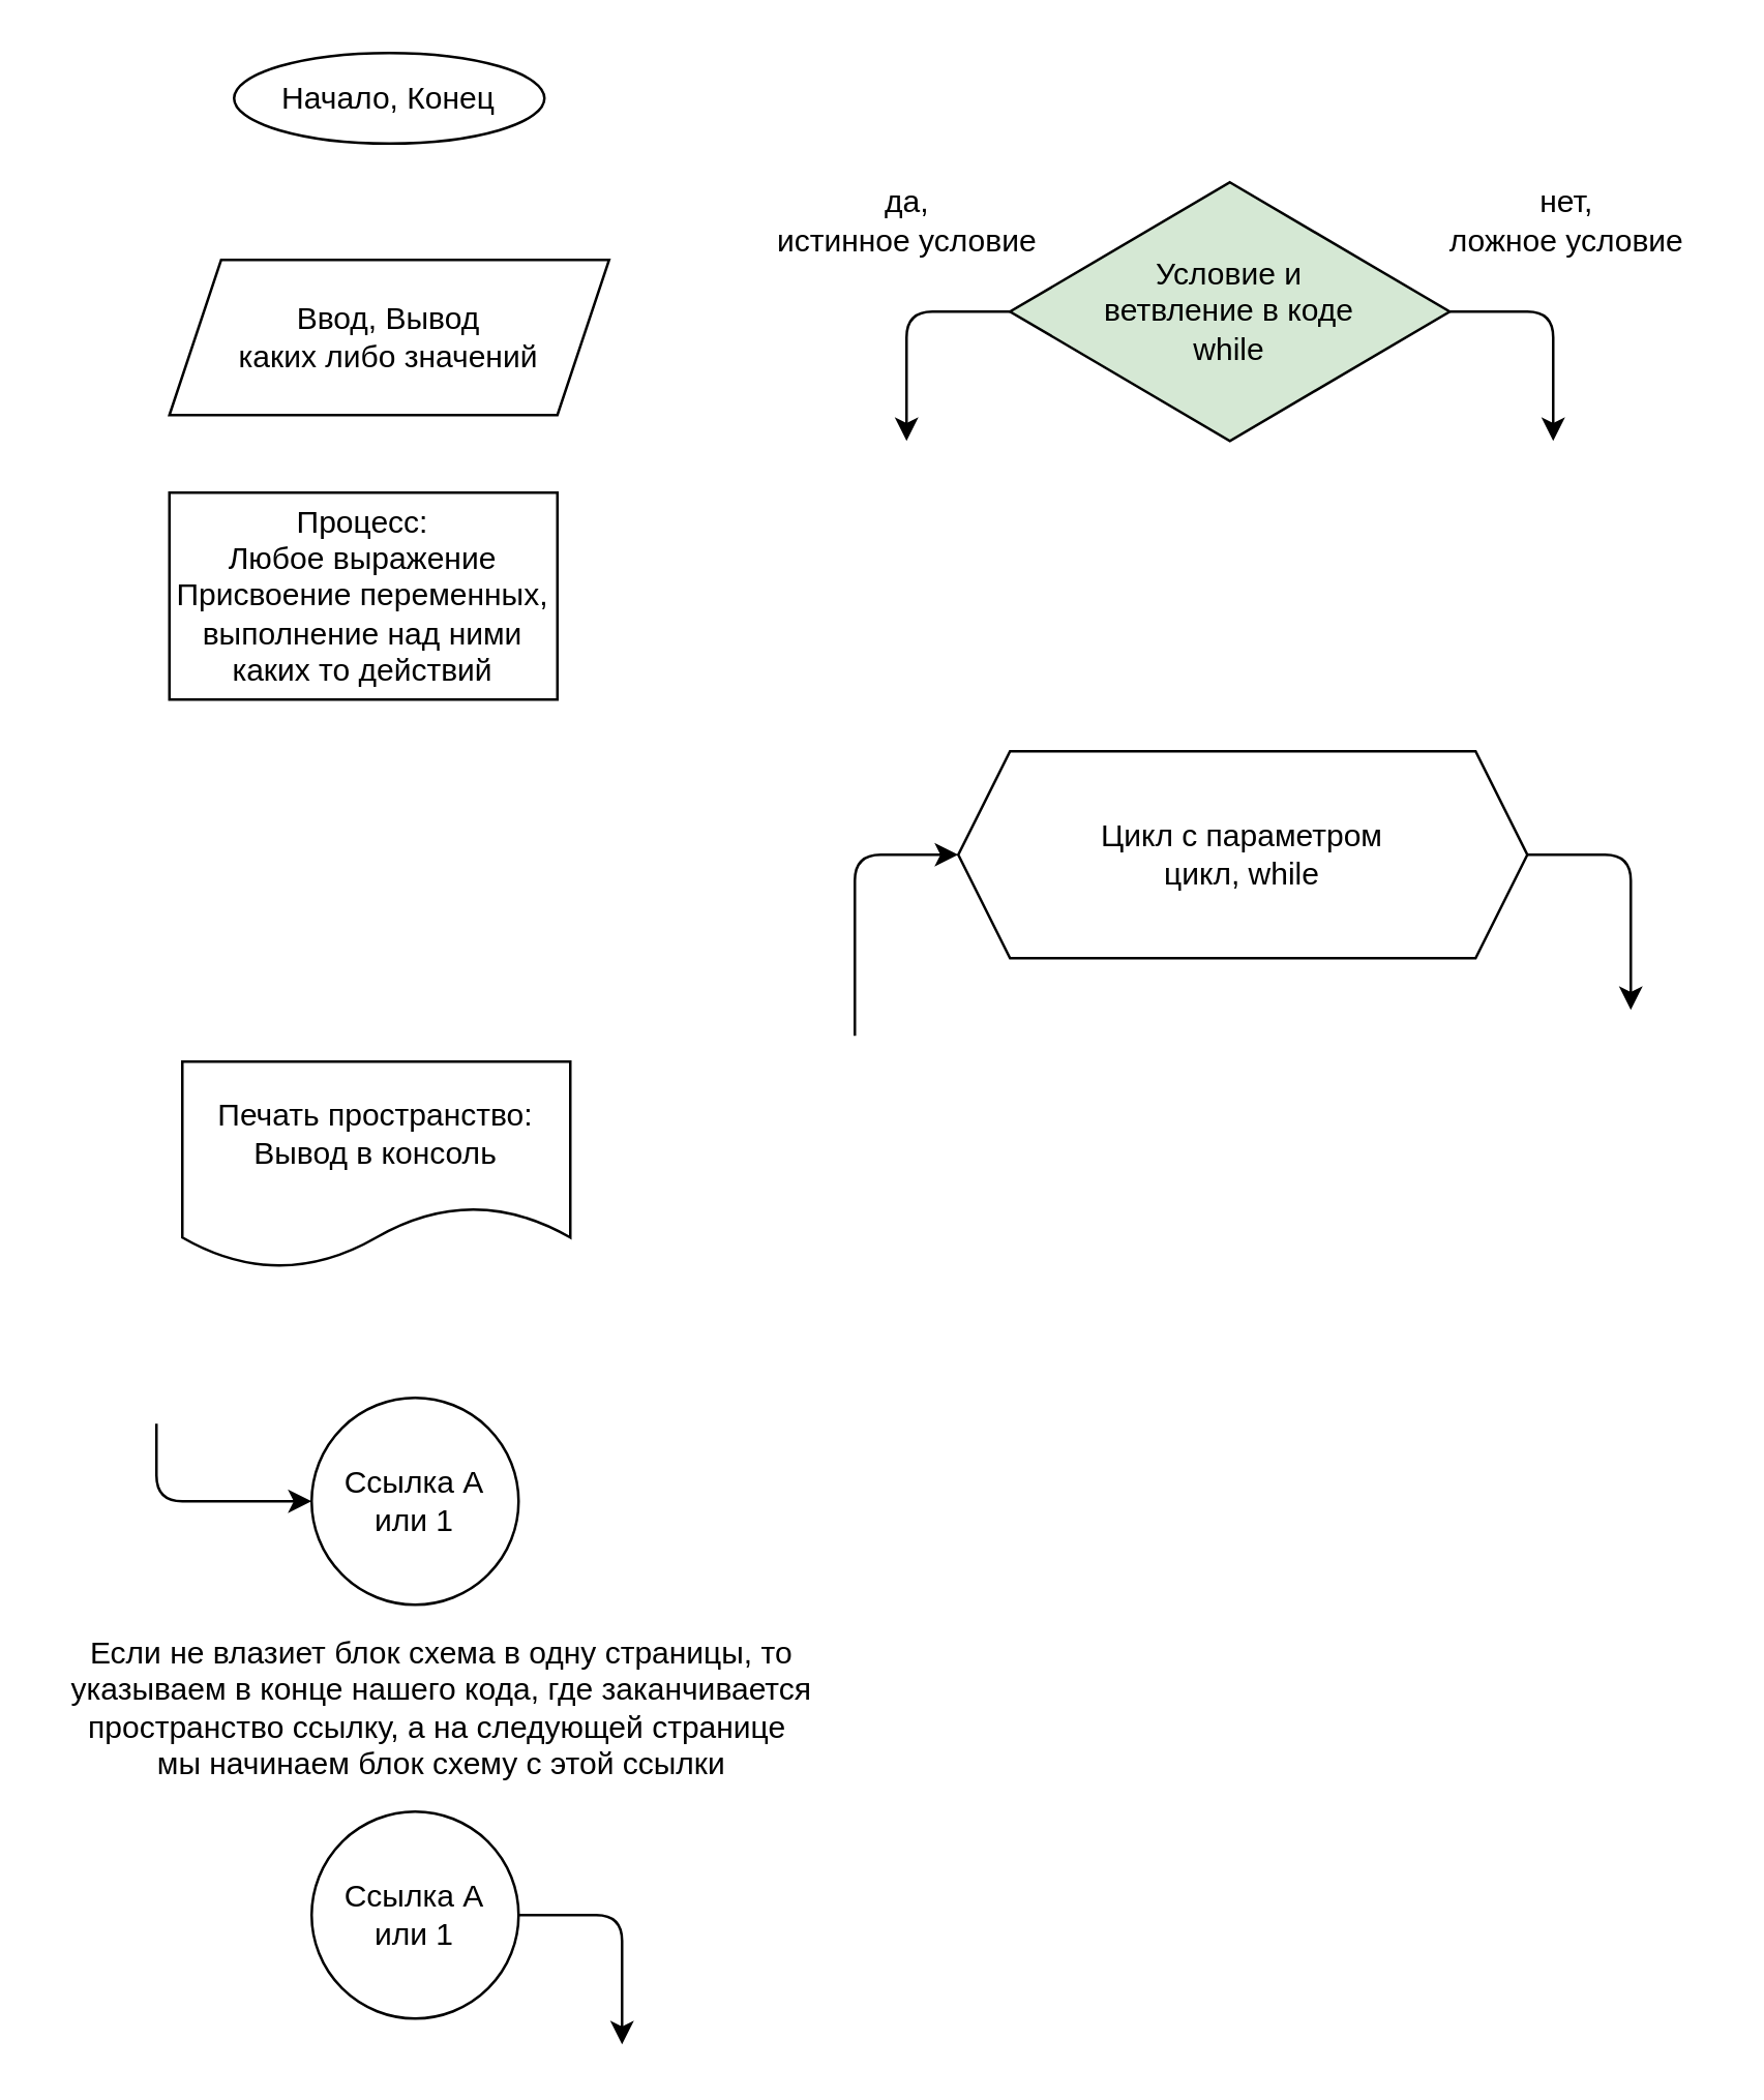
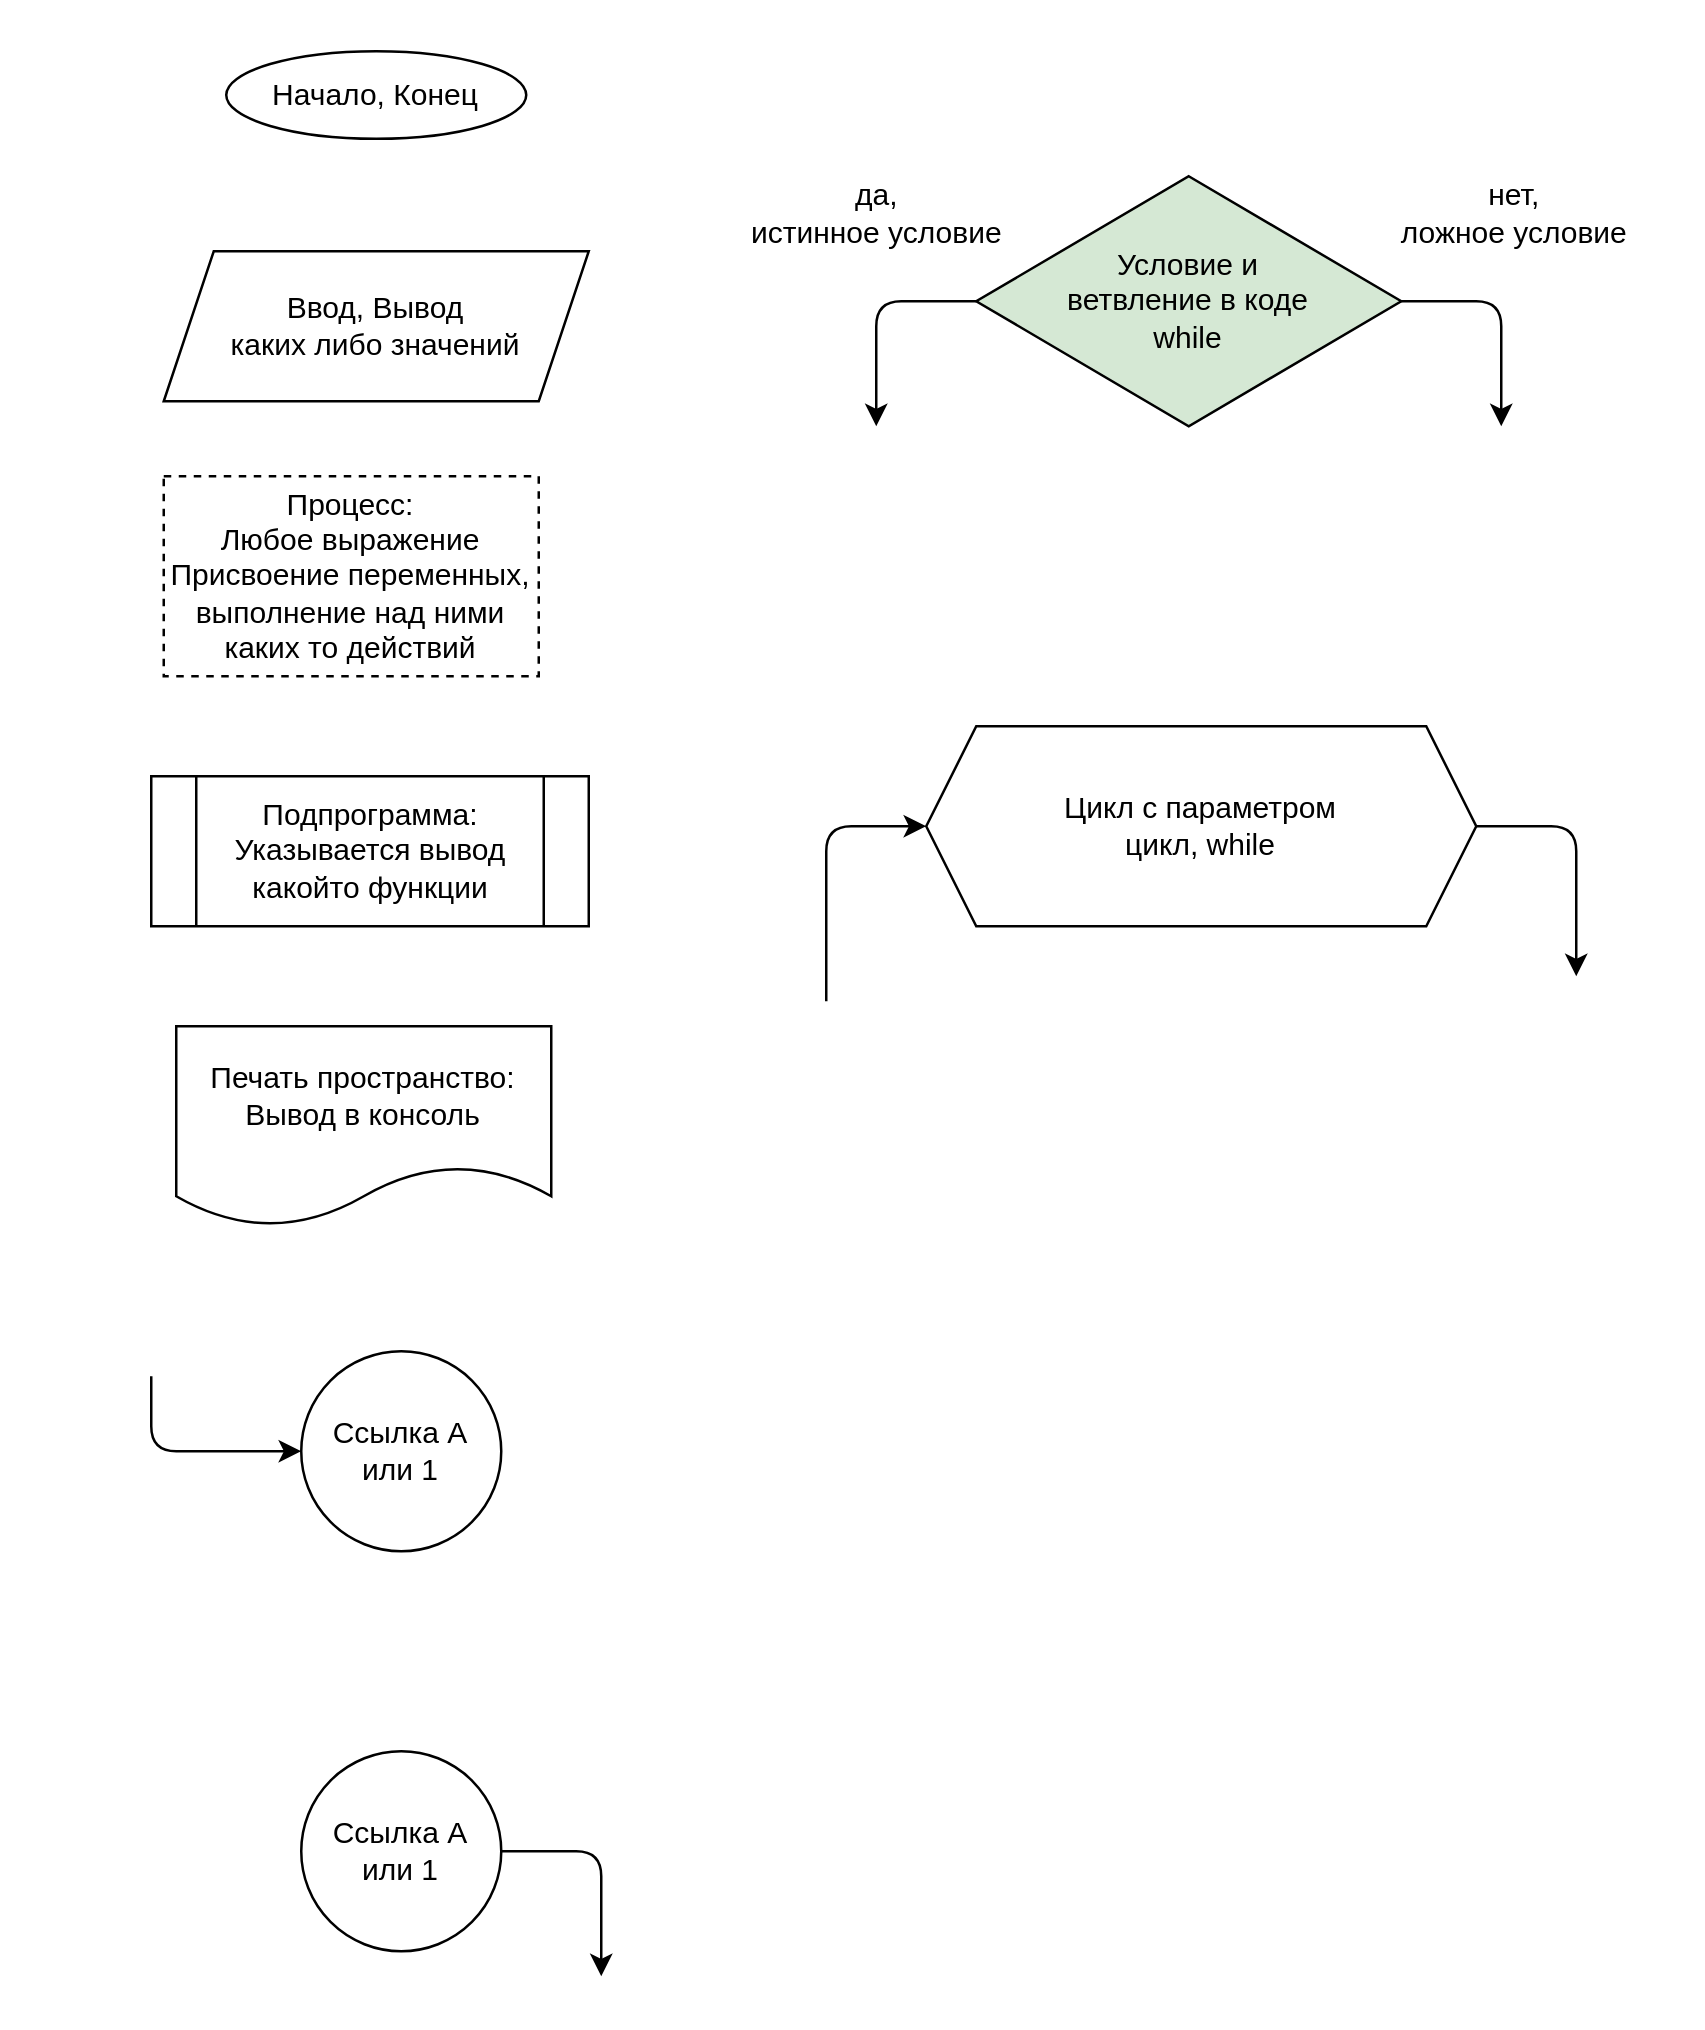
- <mxCell id="4" value="Процесс:&lt;br&gt;Любое выражение&lt;br&gt;Присвоение переменных, выполнение над ними каких то действий" style="rounded=0;whiteSpace=wrap;html=1;" parent="1" vertex="1"><mxGeometry x="65" y="190" width="150" height="80" as="geometry" /></mxCell>
+ <mxCell id="4" value="Процесс:&lt;br&gt;Любое выражение&lt;br&gt;Присвоение переменных, выполнение над ними каких то действий" style="rounded=0;whiteSpace=wrap;html=1;dashed=1;" parent="1" vertex="1"><mxGeometry x="65" y="190" width="150" height="80" as="geometry" /></mxCell>
+ <mxCell id="6" value="Подпрограмма:&lt;br&gt;Указывается вывод какойто функции" style="shape=process;whiteSpace=wrap;html=1;backgroundOutline=1;" parent="1" vertex="1"><mxGeometry x="60" y="310" width="175" height="60" as="geometry" /></mxCell>
- <mxCell id="12" value="Если не влазиет блок схема в одну страницы, то&lt;br&gt;указываем в конце нашего кода, где заканчивается&lt;br&gt;пространство ссылку, а на следующей странице&amp;nbsp;&lt;br&gt;мы начинаем блок схему с этой ссылки" style="text;html=1;align=center;verticalAlign=middle;resizable=0;points=[];autosize=1;strokeColor=none;fillColor=none;" parent="1" vertex="1"><mxGeometry x="20" y="630" width="300" height="60" as="geometry" /></mxCell>
